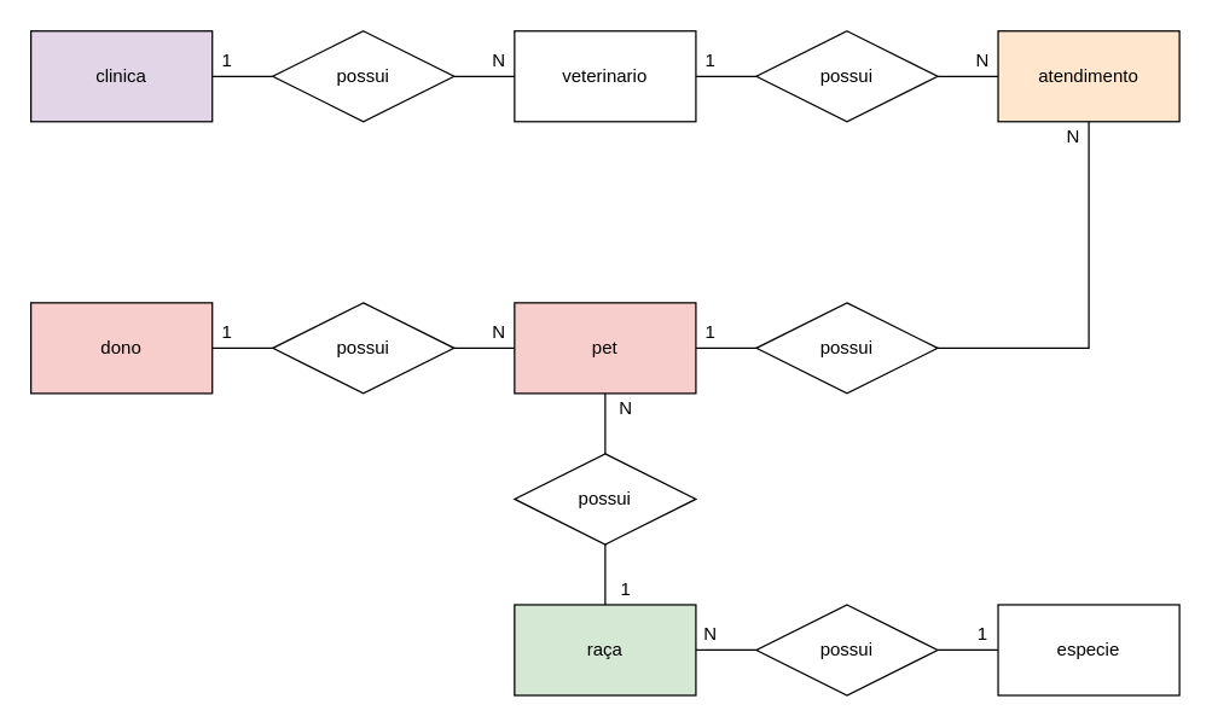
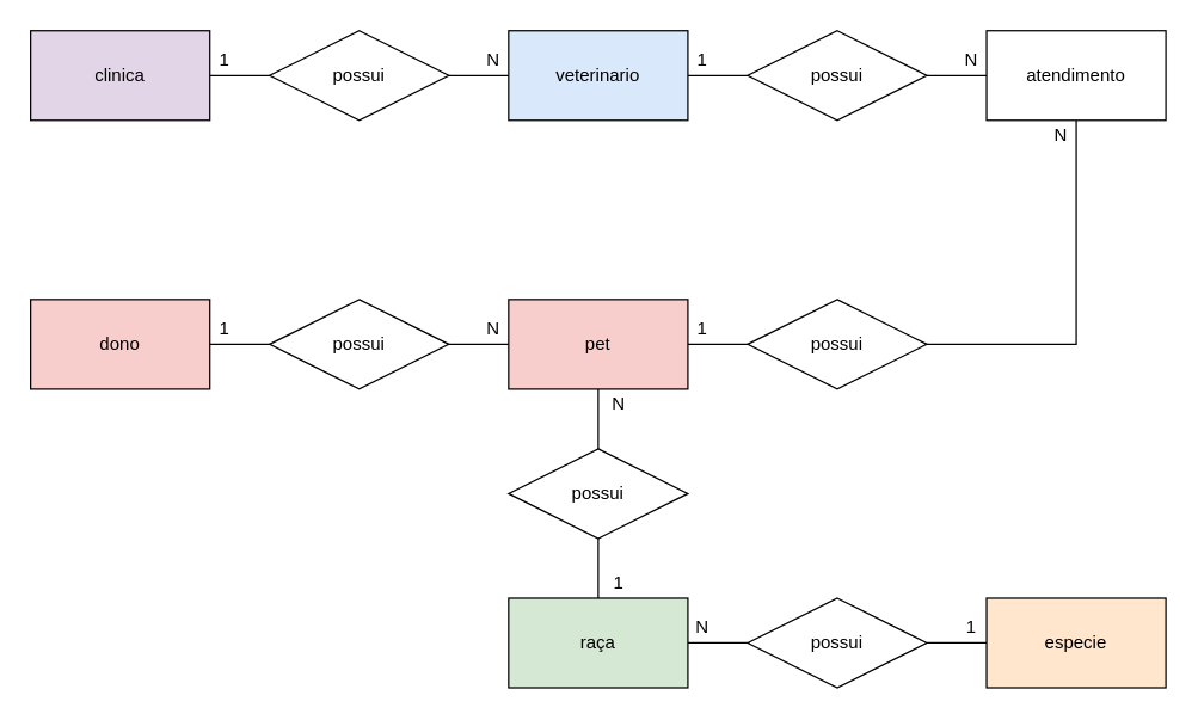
- <mxCell id="5" value="veterinario" style="rounded=0;whiteSpace=wrap;html=1;" parent="1" vertex="1"><mxGeometry x="340" y="20" width="120" height="60" as="geometry" /></mxCell>
+ <mxCell id="5" value="veterinario" style="rounded=0;whiteSpace=wrap;html=1;fillColor=#dae8fc;" parent="1" vertex="1"><mxGeometry x="340" y="20" width="120" height="60" as="geometry" /></mxCell>
- <mxCell id="11" value="atendimento" style="rounded=0;whiteSpace=wrap;html=1;fillColor=#ffe6cc;" parent="1" vertex="1"><mxGeometry x="660" y="20" width="120" height="60" as="geometry" /></mxCell>
+ <mxCell id="11" value="atendimento" style="rounded=0;whiteSpace=wrap;html=1;" parent="1" vertex="1"><mxGeometry x="660" y="20" width="120" height="60" as="geometry" /></mxCell>
- <mxCell id="23" value="especie" style="rounded=0;whiteSpace=wrap;html=1;" parent="1" vertex="1"><mxGeometry x="660" y="400" width="120" height="60" as="geometry" /></mxCell>
+ <mxCell id="23" value="especie" style="rounded=0;whiteSpace=wrap;html=1;fillColor=#ffe6cc;" parent="1" vertex="1"><mxGeometry x="660" y="400" width="120" height="60" as="geometry" /></mxCell>
